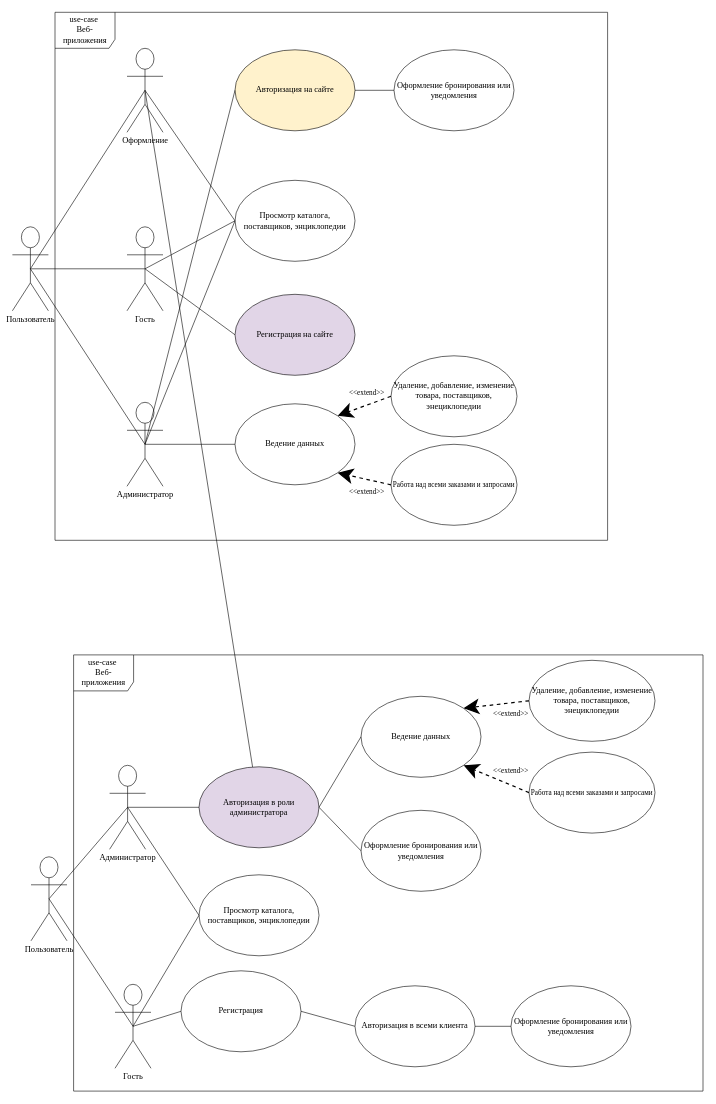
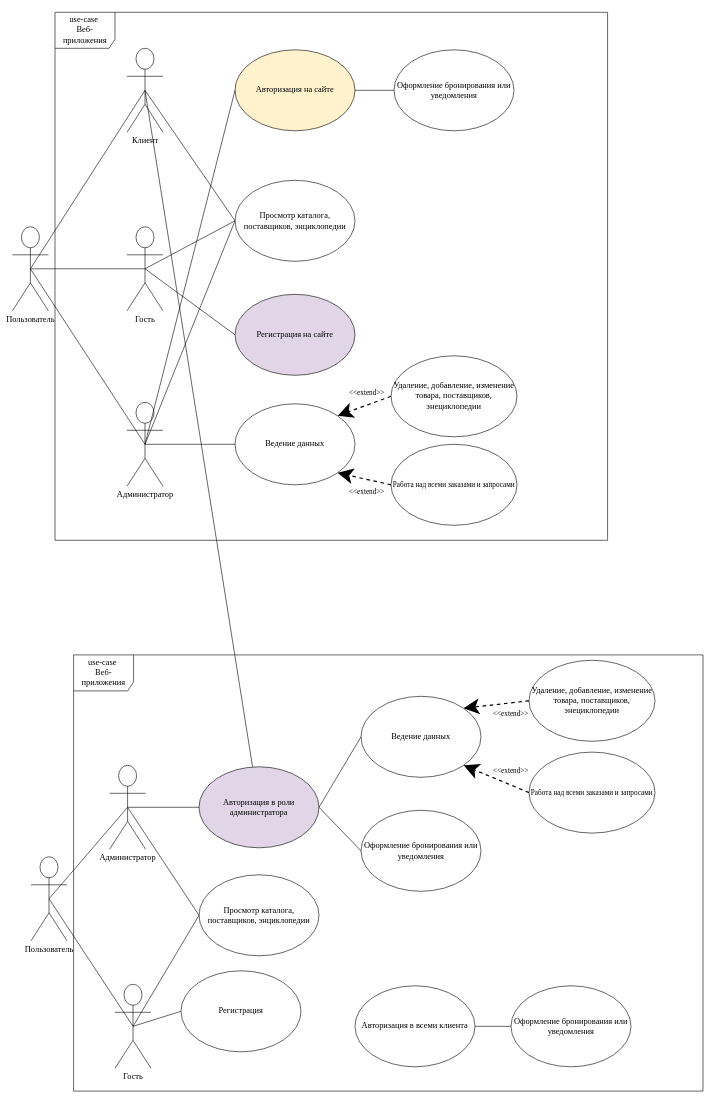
- <mxCell id="7" value="&lt;font style=&quot;font-size: 14px&quot;&gt;Оформление&lt;/font&gt;" style="shape=umlActor;verticalLabelPosition=bottom;verticalAlign=top;html=1;fontFamily=GOST type A Regular;fontSource=https%3A%2F%2Fwebfonts.pro%2Flight-fonts%2F123-gost_type_a.html;" parent="1" vertex="1"><mxGeometry x="211" y="80" width="60" height="140" as="geometry" /></mxCell>
+ <mxCell id="7" value="&lt;font style=&quot;font-size: 14px&quot;&gt;Клиент&lt;/font&gt;" style="shape=umlActor;verticalLabelPosition=bottom;verticalAlign=top;html=1;fontFamily=GOST type A Regular;fontSource=https%3A%2F%2Fwebfonts.pro%2Flight-fonts%2F123-gost_type_a.html;" parent="1" vertex="1"><mxGeometry x="211" y="80" width="60" height="140" as="geometry" /></mxCell>
- <mxCell id="50" value="" style="endArrow=none;html=1;exitX=1;exitY=0.5;exitDx=0;exitDy=0;entryX=0;entryY=0.5;entryDx=0;entryDy=0;fontFamily=GOST type A Regular;fontSource=https%3A%2F%2Fwebfonts.pro%2Flight-fonts%2F123-gost_type_a.html;" parent="1" source="34" target="37" edge="1"><mxGeometry width="50" height="50" relative="1" as="geometry"><mxPoint x="931" y="1577.5" as="sourcePoint" /><mxPoint x="891" y="1330.5" as="targetPoint" /></mxGeometry></mxCell>
